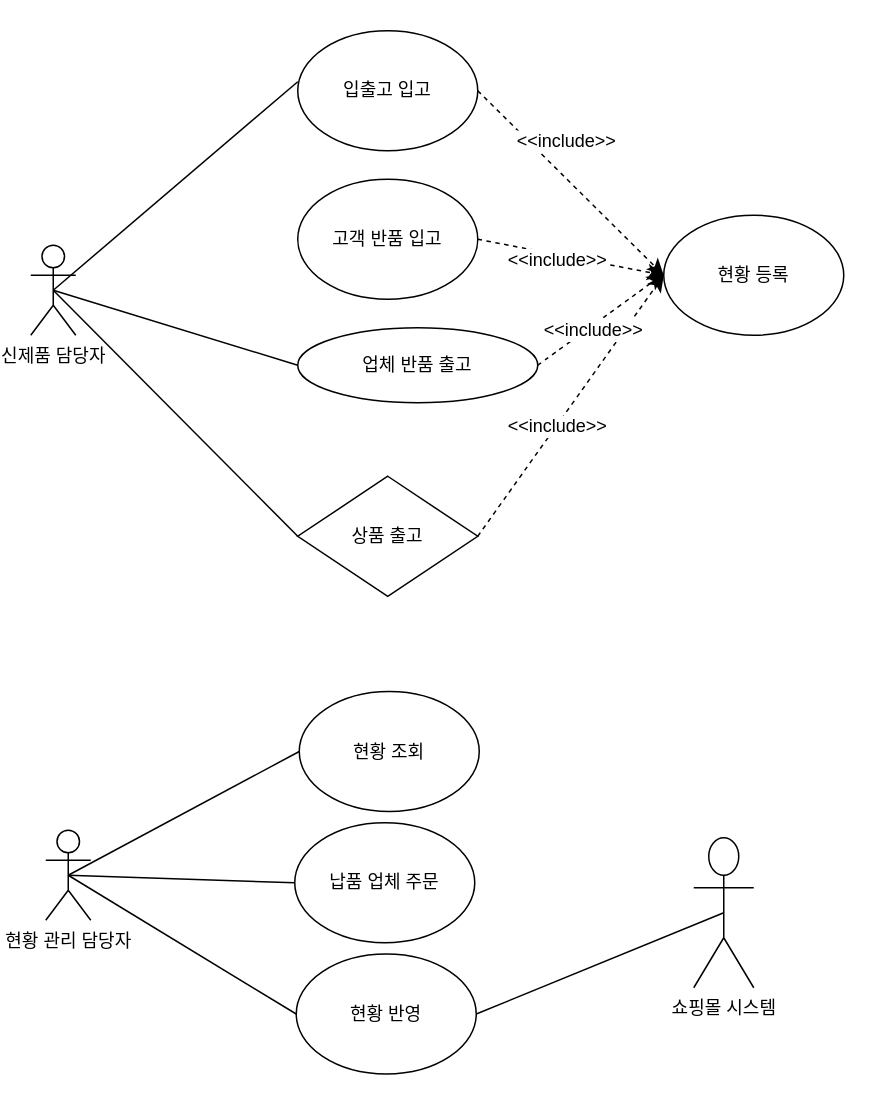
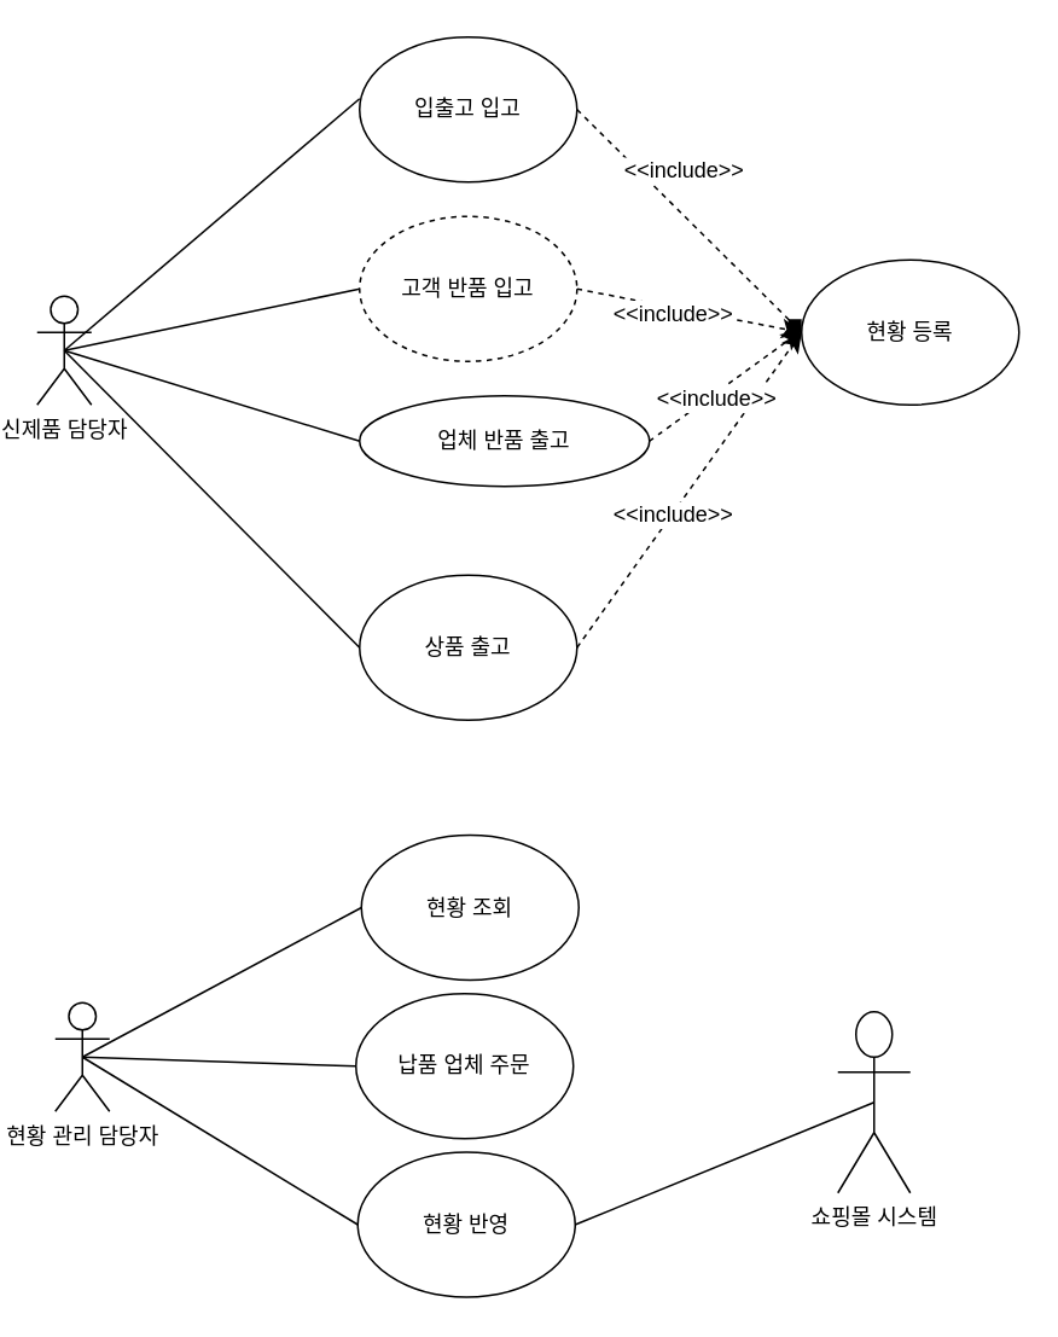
- <mxCell id="8" value="고객 반품 입고" style="ellipse;whiteSpace=wrap;html=1;" vertex="1" parent="1"><mxGeometry x="198" y="119" width="120" height="80" as="geometry" /></mxCell>
+ <mxCell id="8" value="고객 반품 입고" style="ellipse;whiteSpace=wrap;html=1;dashed=1;" vertex="1" parent="1"><mxGeometry x="198" y="119" width="120" height="80" as="geometry" /></mxCell>
+ <mxCell id="15" value="" style="endArrow=none;html=1;rounded=0;fontSize=12;startSize=8;endSize=8;curved=1;entryX=0;entryY=0.5;entryDx=0;entryDy=0;exitX=0.5;exitY=0.5;exitDx=0;exitDy=0;exitPerimeter=0;" edge="1" parent="1" source="2" target="8"><mxGeometry width="50" height="50" relative="1" as="geometry"><mxPoint x="-7" y="419" as="sourcePoint" /><mxPoint x="156" y="280" as="targetPoint" /></mxGeometry></mxCell>
- <mxCell id="3" style="edgeStyle=none;curved=1;rounded=0;orthogonalLoop=1;jettySize=auto;html=1;exitX=1;exitY=0.5;exitDx=0;exitDy=0;entryX=0;entryY=0.5;entryDx=0;entryDy=0;fontSize=12;startSize=8;endSize=8;dashed=1;" edge="1" parent="1" source="5" target="13"><mxGeometry relative="1" as="geometry" /></mxCell>
+ <mxCell id="3" style="edgeStyle=none;curved=1;rounded=0;orthogonalLoop=1;jettySize=auto;html=1;exitX=1;exitY=0.5;exitDx=0;exitDy=0;entryX=0;entryY=0.5;entryDx=0;entryDy=0;fontSize=12;startSize=8;endSize=8;dashed=1;endArrow=diamond;" edge="1" parent="1" source="5" target="13"><mxGeometry relative="1" as="geometry" /></mxCell>
- <mxCell id="12" value="상품 출고" style="rhombus;whiteSpace=wrap;html=1;" vertex="1" parent="1"><mxGeometry x="198" y="317" width="120" height="80" as="geometry" /></mxCell>
+ <mxCell id="12" value="상품 출고" style="ellipse;whiteSpace=wrap;html=1;" vertex="1" parent="1"><mxGeometry x="198" y="317" width="120" height="80" as="geometry" /></mxCell>
